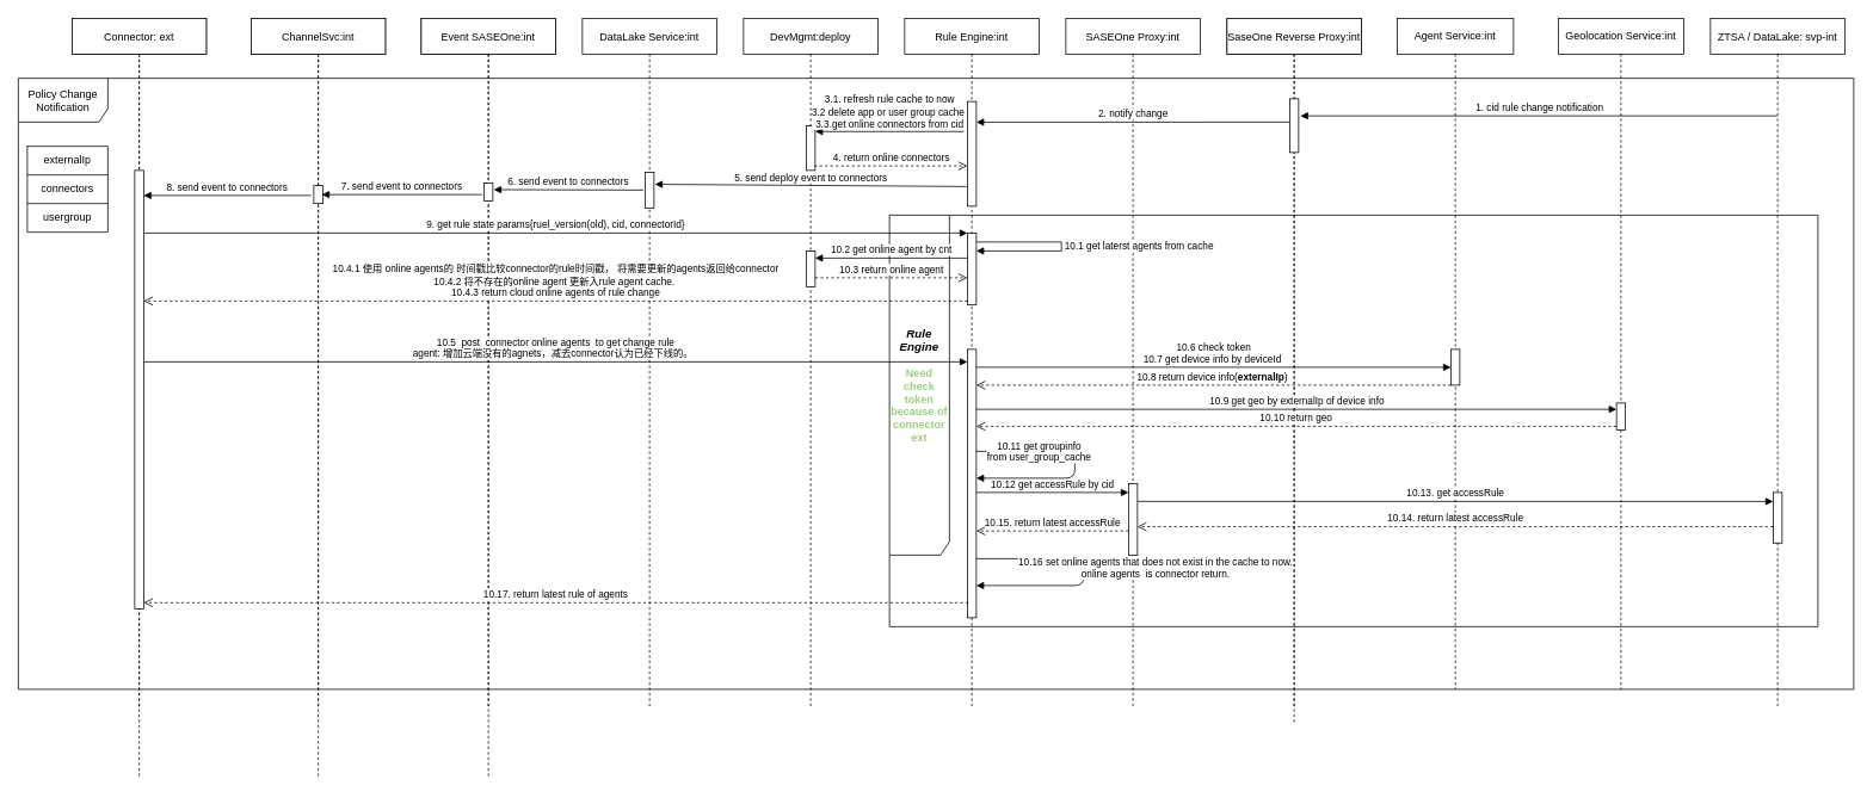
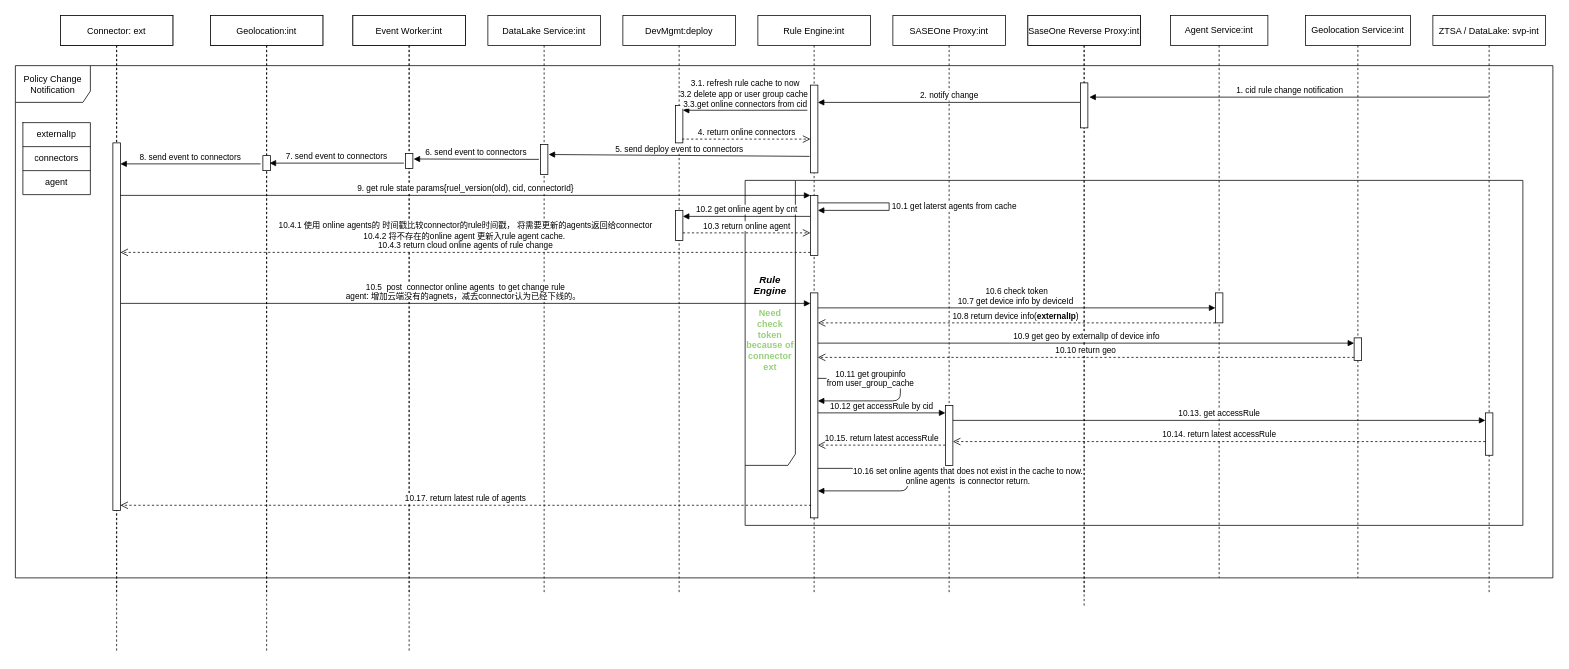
- <mxCell id="21" value="ChannelSvc:int" style="shape=umlLifeline;perimeter=lifelinePerimeter;container=1;collapsible=0;recursiveResize=0;rounded=0;shadow=0;strokeWidth=1;" parent="1" vertex="1"><mxGeometry x="280" y="20" width="150" height="850" as="geometry" /></mxCell>
+ <mxCell id="21" value="Geolocation:int" style="shape=umlLifeline;perimeter=lifelinePerimeter;container=1;collapsible=0;recursiveResize=0;rounded=0;shadow=0;strokeWidth=1;" parent="1" vertex="1"><mxGeometry x="280" y="20" width="150" height="850" as="geometry" /></mxCell>
- <mxCell id="18" value="Event SASEOne:int" style="shape=umlLifeline;perimeter=lifelinePerimeter;container=1;collapsible=0;recursiveResize=0;rounded=0;shadow=0;strokeWidth=1;" parent="1" vertex="1"><mxGeometry x="470" y="20" width="150" height="850" as="geometry" /></mxCell>
+ <mxCell id="18" value="Event Worker:int" style="shape=umlLifeline;perimeter=lifelinePerimeter;container=1;collapsible=0;recursiveResize=0;rounded=0;shadow=0;strokeWidth=1;" parent="1" vertex="1"><mxGeometry x="470" y="20" width="150" height="850" as="geometry" /></mxCell>
- <mxCell id="30" value="usergroup" style="shape=partialRectangle;html=1;whiteSpace=wrap;connectable=0;overflow=hidden;fillColor=none;top=0;left=0;bottom=0;right=0;" parent="29" vertex="1"><mxGeometry width="90" height="32" as="geometry" /></mxCell>
+ <mxCell id="30" value="agent" style="shape=partialRectangle;html=1;whiteSpace=wrap;connectable=0;overflow=hidden;fillColor=none;top=0;left=0;bottom=0;right=0;" parent="29" vertex="1"><mxGeometry width="90" height="32" as="geometry" /></mxCell>
